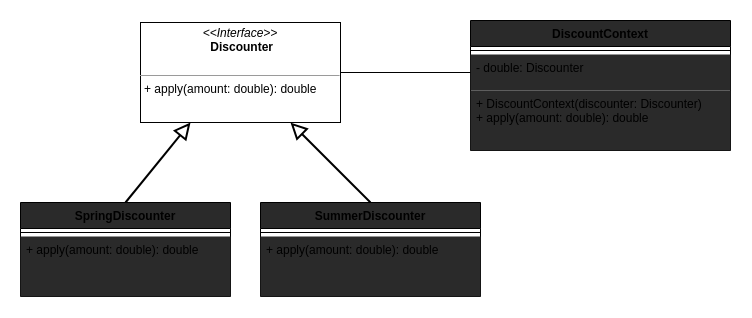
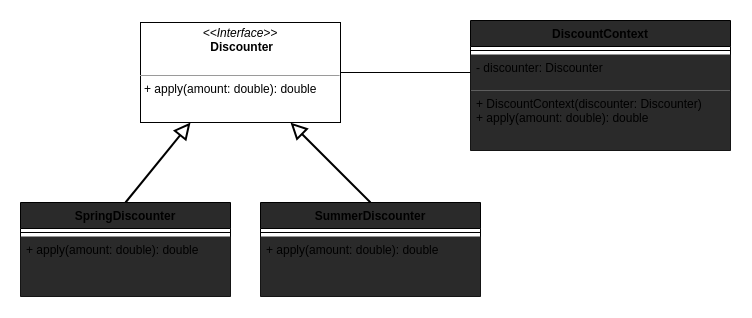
- <mxCell id="13" value="- double: Discounter" style="text;strokeColor=none;align=left;verticalAlign=top;spacingLeft=4;spacingRight=4;overflow=hidden;rotatable=0;points=[[0,0.5],[1,0.5]];portConstraint=eastwest;fillColor=#2a2a2a;" vertex="1" parent="11"><mxGeometry y="34" width="260" height="36" as="geometry" /></mxCell>
+ <mxCell id="13" value="- discounter: Discounter" style="text;strokeColor=none;align=left;verticalAlign=top;spacingLeft=4;spacingRight=4;overflow=hidden;rotatable=0;points=[[0,0.5],[1,0.5]];portConstraint=eastwest;fillColor=#2a2a2a;" vertex="1" parent="11"><mxGeometry y="34" width="260" height="36" as="geometry" /></mxCell>
